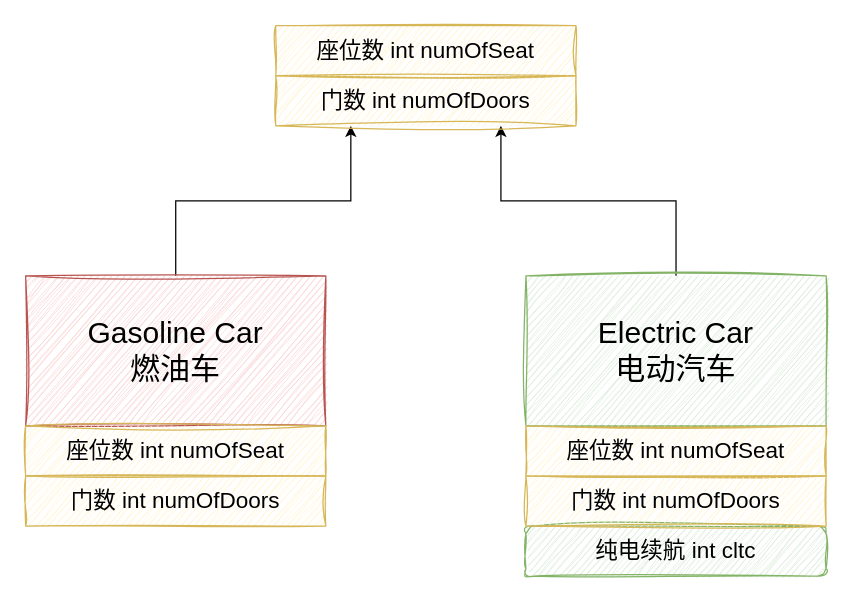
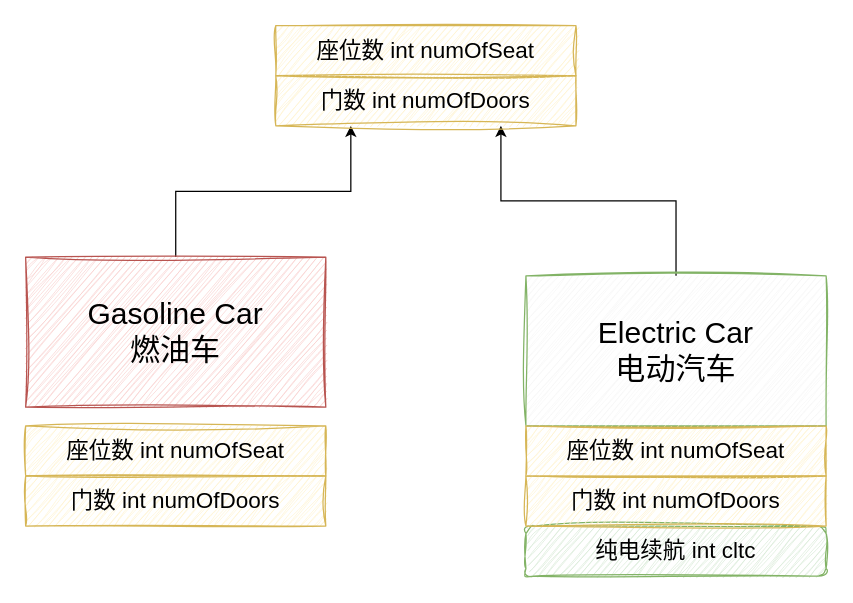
- <mxCell id="3" value="&lt;font style=&quot;font-size: 24px;&quot;&gt;Gasoline Car&lt;/font&gt;&lt;div&gt;&lt;font style=&quot;font-size: 24px;&quot;&gt;燃油车&lt;/font&gt;&lt;/div&gt;" style="rounded=0;whiteSpace=wrap;html=1;shadow=0;sketch=1;curveFitting=1;jiggle=2;fillColor=#f8cecc;strokeColor=#b85450;" vertex="1" parent="1"><mxGeometry x="20" y="220" width="240" height="120" as="geometry" /></mxCell>
+ <mxCell id="3" value="&lt;font style=&quot;font-size: 24px;&quot;&gt;Gasoline Car&lt;/font&gt;&lt;div&gt;&lt;font style=&quot;font-size: 24px;&quot;&gt;燃油车&lt;/font&gt;&lt;/div&gt;" style="rounded=0;whiteSpace=wrap;html=1;shadow=0;sketch=1;curveFitting=1;jiggle=2;fillColor=#f8cecc;strokeColor=#b85450;" vertex="1" parent="1"><mxGeometry x="20" y="205" width="240" height="120" as="geometry" /></mxCell>
- <mxCell id="7" value="&lt;font style=&quot;font-size: 24px;&quot;&gt;Electric Car&lt;/font&gt;&lt;div&gt;&lt;font style=&quot;font-size: 24px;&quot;&gt;电动汽车&lt;/font&gt;&lt;/div&gt;" style="rounded=0;whiteSpace=wrap;html=1;shadow=0;sketch=1;curveFitting=1;jiggle=2;fillColor=#d5e8d4;strokeColor=#82b366;" vertex="1" parent="1"><mxGeometry x="420" y="220" width="240" height="120" as="geometry" /></mxCell>
+ <mxCell id="7" value="&lt;font style=&quot;font-size: 24px;&quot;&gt;Electric Car&lt;/font&gt;&lt;div&gt;&lt;font style=&quot;font-size: 24px;&quot;&gt;电动汽车&lt;/font&gt;&lt;/div&gt;" style="rounded=0;whiteSpace=wrap;html=1;shadow=0;sketch=1;curveFitting=1;jiggle=2;fillColor=#f5f5f5;strokeColor=#82b366;" vertex="1" parent="1"><mxGeometry x="420" y="220" width="240" height="120" as="geometry" /></mxCell>
